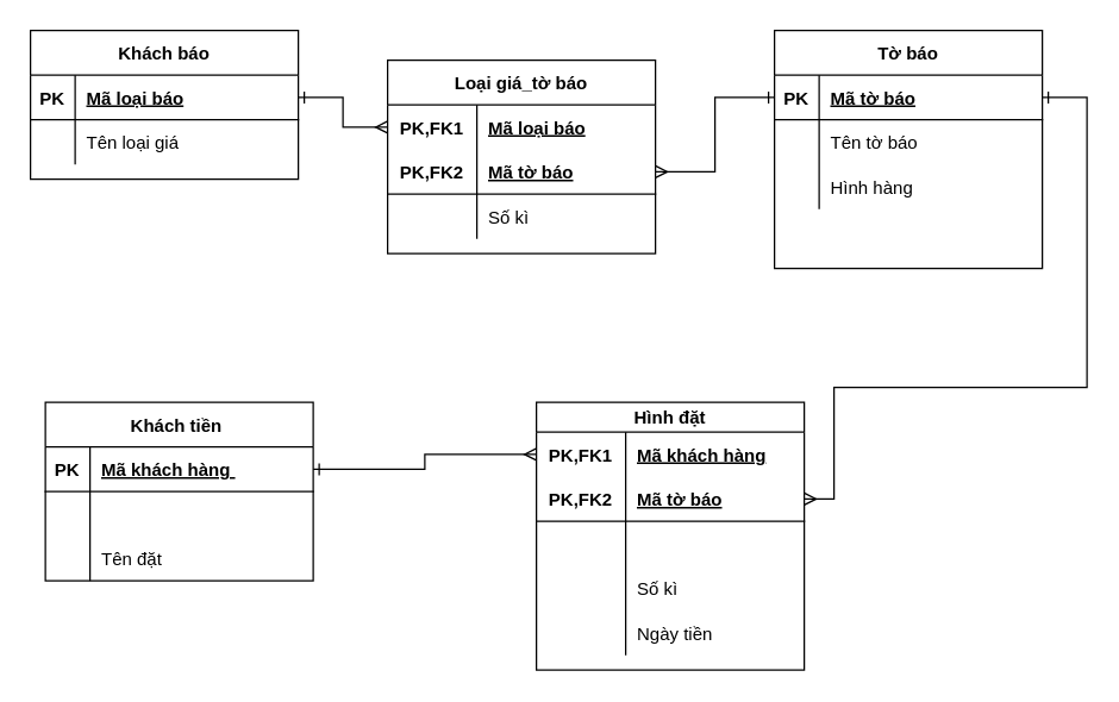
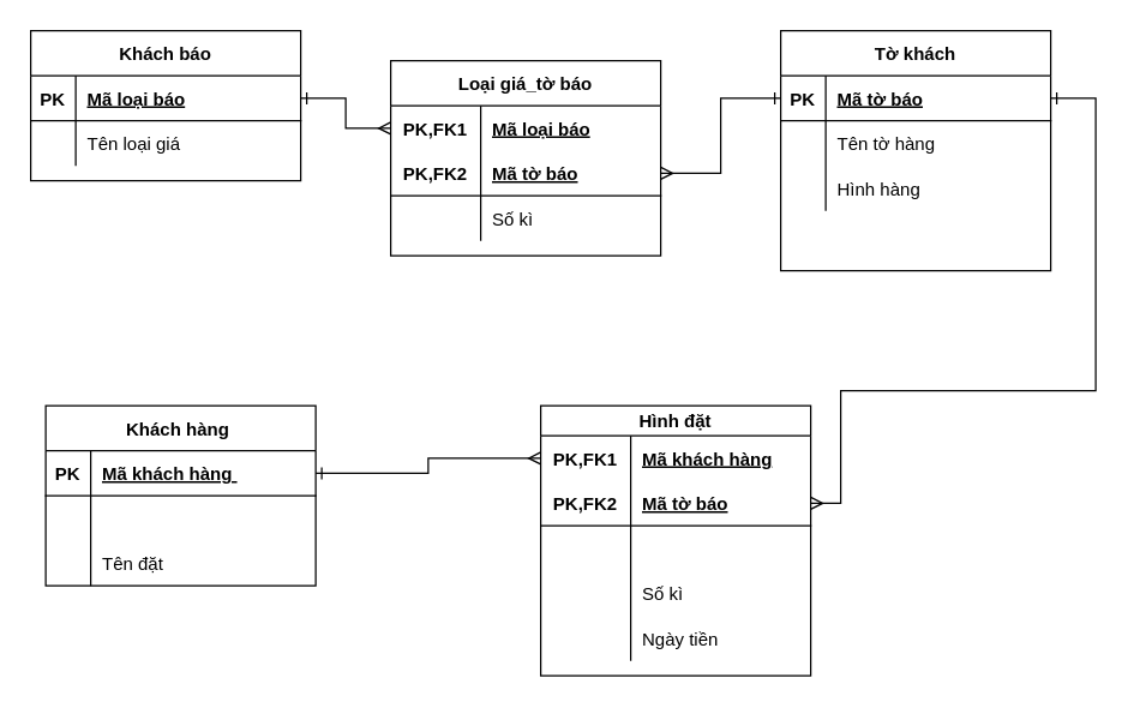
- <mxCell id="9" value="Tờ báo" style="shape=table;startSize=30;container=1;collapsible=1;childLayout=tableLayout;fixedRows=1;rowLines=0;fontStyle=1;align=center;resizeLast=1;" vertex="1" parent="1"><mxGeometry x="520" y="20" width="180" height="160" as="geometry" /></mxCell>
+ <mxCell id="9" value="Tờ khách" style="shape=table;startSize=30;container=1;collapsible=1;childLayout=tableLayout;fixedRows=1;rowLines=0;fontStyle=1;align=center;resizeLast=1;" vertex="1" parent="1"><mxGeometry x="520" y="20" width="180" height="160" as="geometry" /></mxCell>
- <mxCell id="15" value="Tên tờ báo" style="shape=partialRectangle;connectable=0;fillColor=none;top=0;left=0;bottom=0;right=0;align=left;spacingLeft=6;overflow=hidden;" vertex="1" parent="13"><mxGeometry x="30" width="150" height="30" as="geometry" /></mxCell>
+ <mxCell id="15" value="Tên tờ hàng" style="shape=partialRectangle;connectable=0;fillColor=none;top=0;left=0;bottom=0;right=0;align=left;spacingLeft=6;overflow=hidden;" vertex="1" parent="13"><mxGeometry x="30" width="150" height="30" as="geometry" /></mxCell>
- <mxCell id="21" value="Khách tiền " style="shape=table;startSize=30;container=1;collapsible=1;childLayout=tableLayout;fixedRows=1;rowLines=0;fontStyle=1;align=center;resizeLast=1;" vertex="1" parent="1"><mxGeometry x="30" y="270" width="180" height="120" as="geometry" /></mxCell>
+ <mxCell id="21" value="Khách hàng " style="shape=table;startSize=30;container=1;collapsible=1;childLayout=tableLayout;fixedRows=1;rowLines=0;fontStyle=1;align=center;resizeLast=1;" vertex="1" parent="1"><mxGeometry x="30" y="270" width="180" height="120" as="geometry" /></mxCell>
